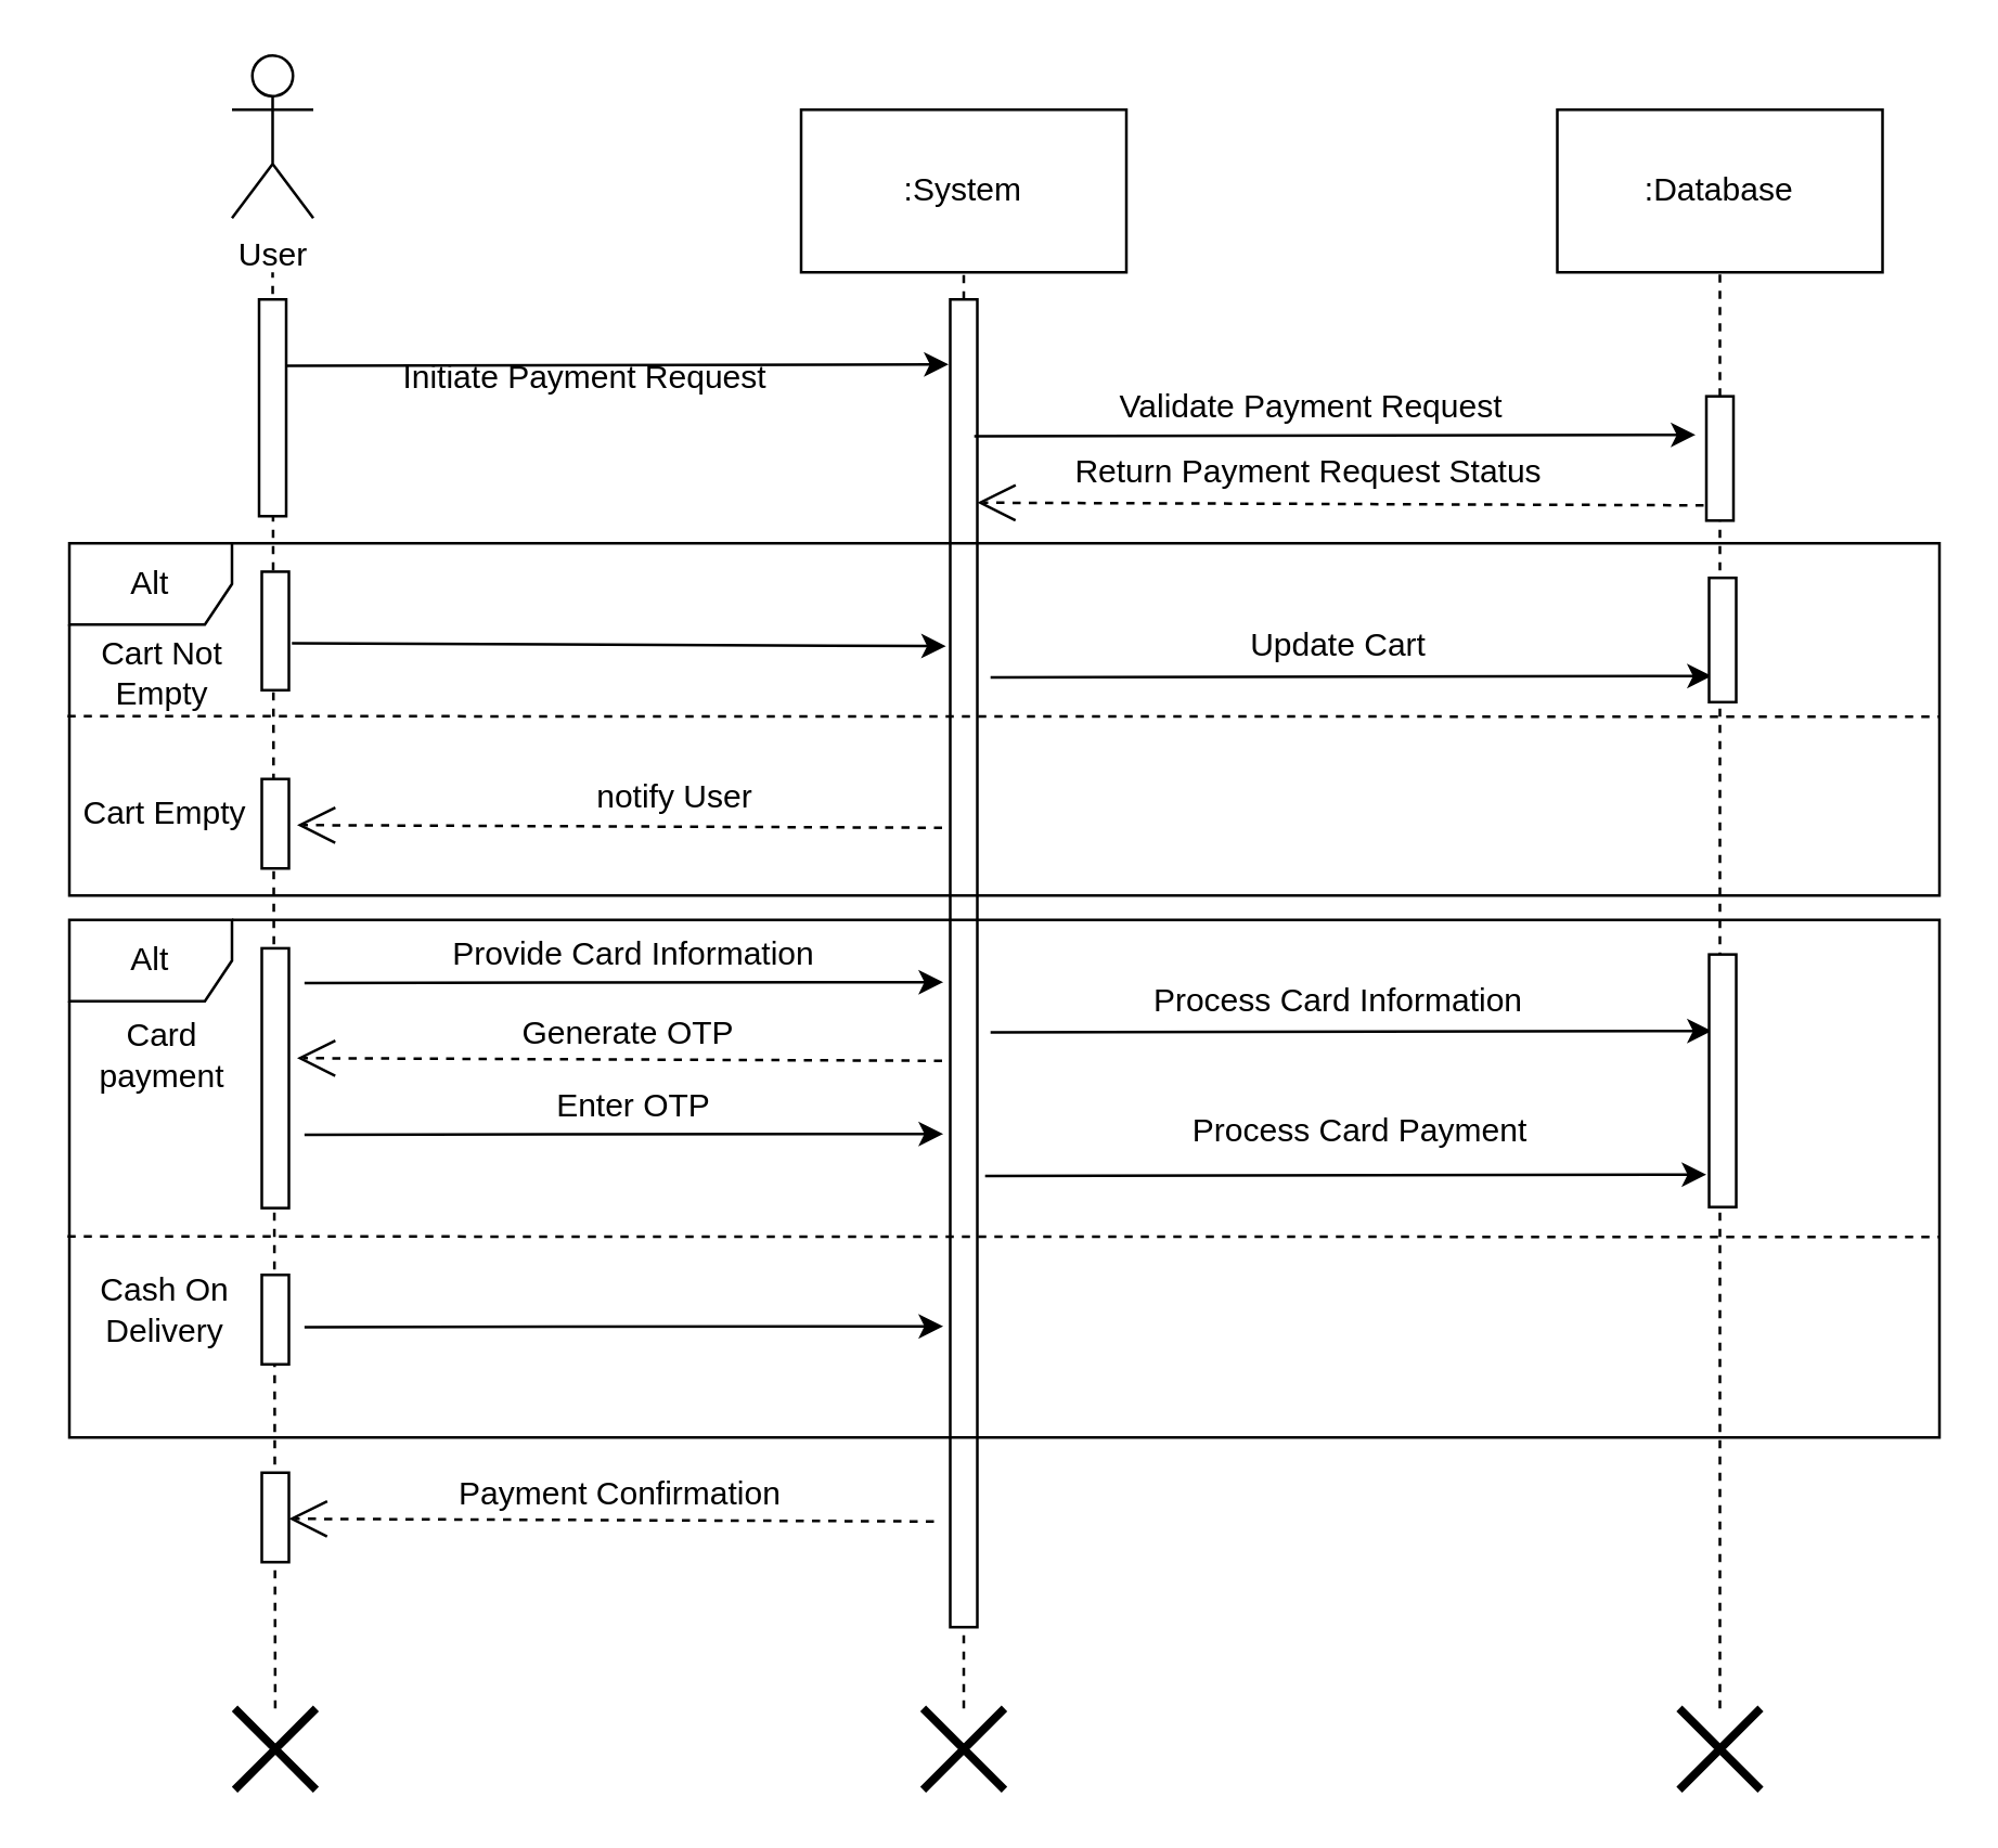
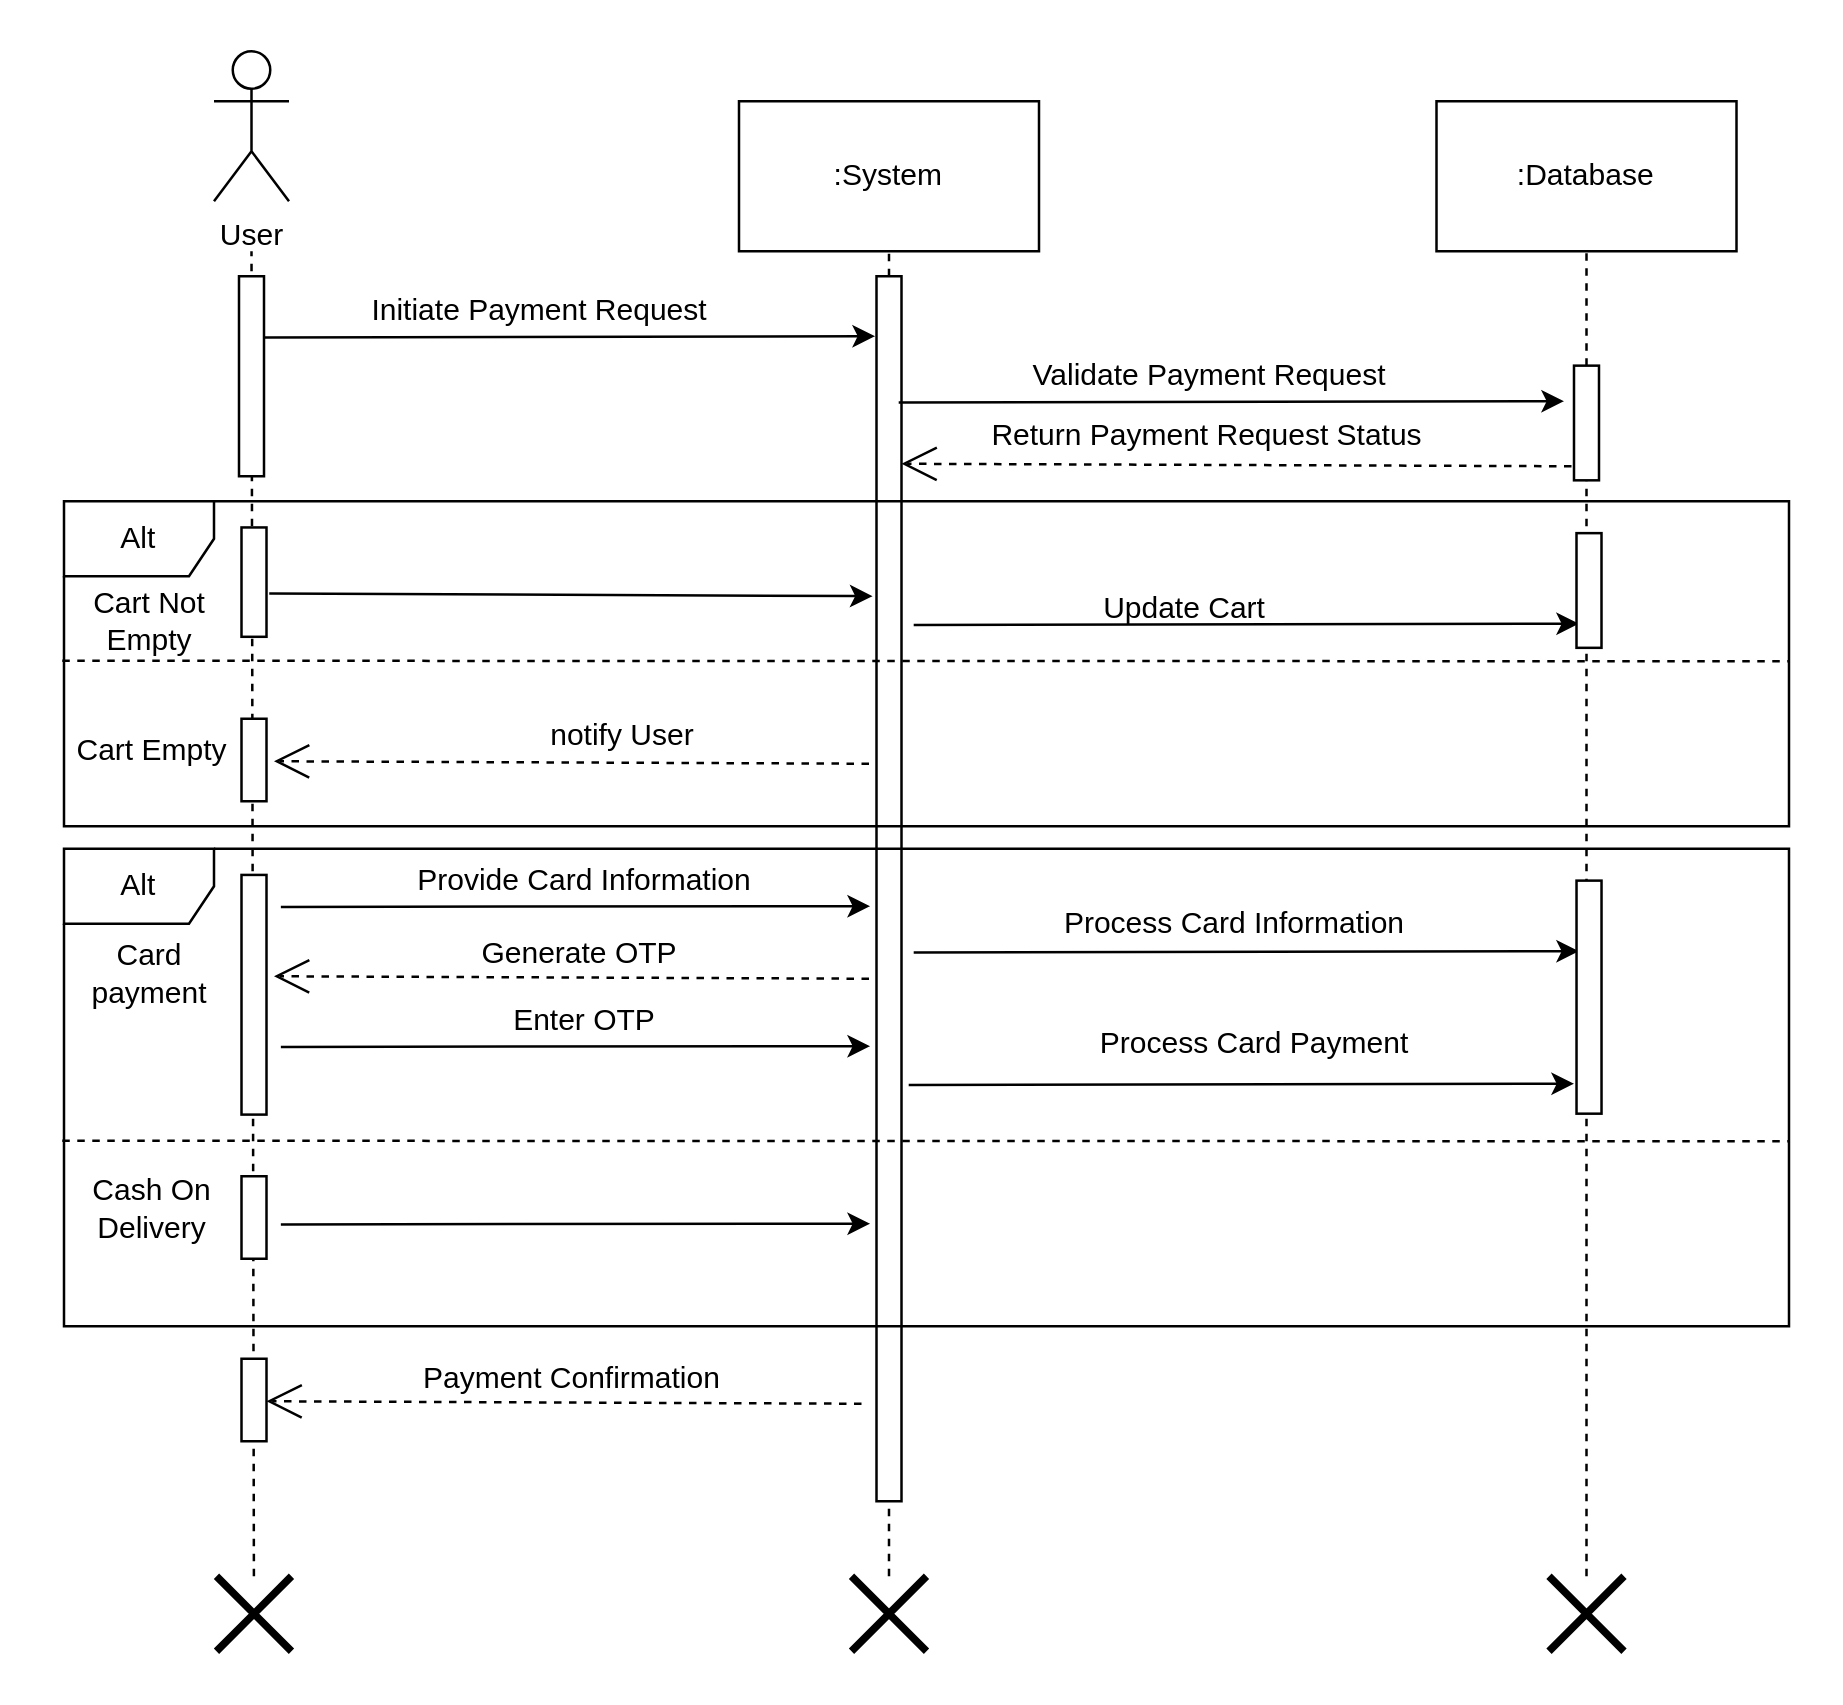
- <mxCell id="11" value="Initiate Payment Request" style="text;html=1;align=center;verticalAlign=middle;resizable=0;points=[];autosize=1;strokeColor=none;fillColor=none;" parent="1" vertex="1"><mxGeometry x="135" y="124" width="160" height="30" as="geometry" /></mxCell>
+ <mxCell id="11" value="Initiate Payment Request" style="text;html=1;align=center;verticalAlign=middle;resizable=0;points=[];autosize=1;strokeColor=none;fillColor=none;" parent="1" vertex="1"><mxGeometry x="135" y="109" width="160" height="30" as="geometry" /></mxCell>
- <mxCell id="30" value="Update Cart" style="text;html=1;align=center;verticalAlign=middle;resizable=0;points=[];autosize=1;strokeColor=none;fillColor=none;" vertex="1" parent="1"><mxGeometry x="448" y="223" width="90" height="30" as="geometry" /></mxCell>
+ <mxCell id="30" value="Update Cart" style="text;html=1;align=center;verticalAlign=middle;resizable=0;points=[];autosize=1;strokeColor=none;fillColor=none;" vertex="1" parent="1"><mxGeometry x="428" y="228" width="90" height="30" as="geometry" /></mxCell>
